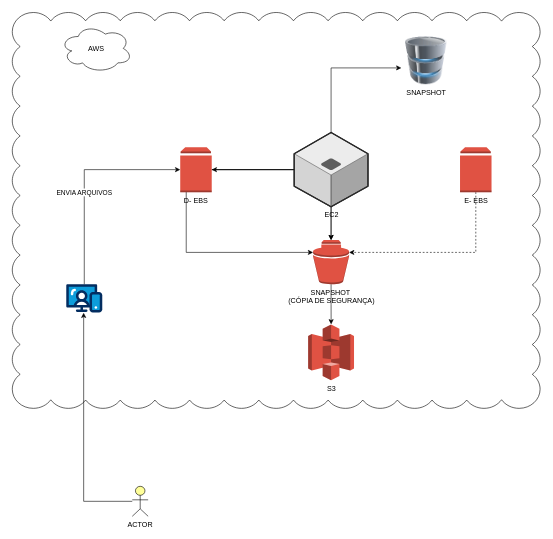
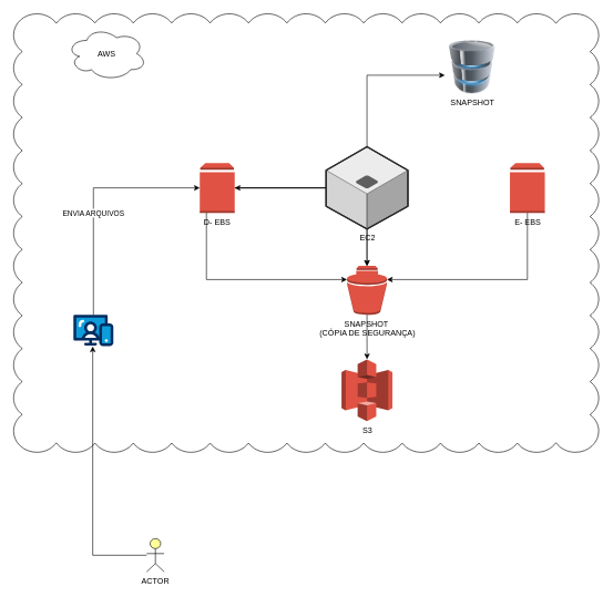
- <mxCell id="11" style="edgeStyle=orthogonalEdgeStyle;rounded=0;orthogonalLoop=1;jettySize=auto;html=1;dashed=1;" edge="1" parent="1" source="12" target="17"><mxGeometry relative="1" as="geometry"><Array as="points"><mxPoint x="793" y="420" /></Array></mxGeometry></mxCell>
+ <mxCell id="11" style="edgeStyle=orthogonalEdgeStyle;rounded=0;orthogonalLoop=1;jettySize=auto;html=1;" edge="1" parent="1" source="12" target="17"><mxGeometry relative="1" as="geometry"><Array as="points"><mxPoint x="793" y="420" /></Array></mxGeometry></mxCell>
